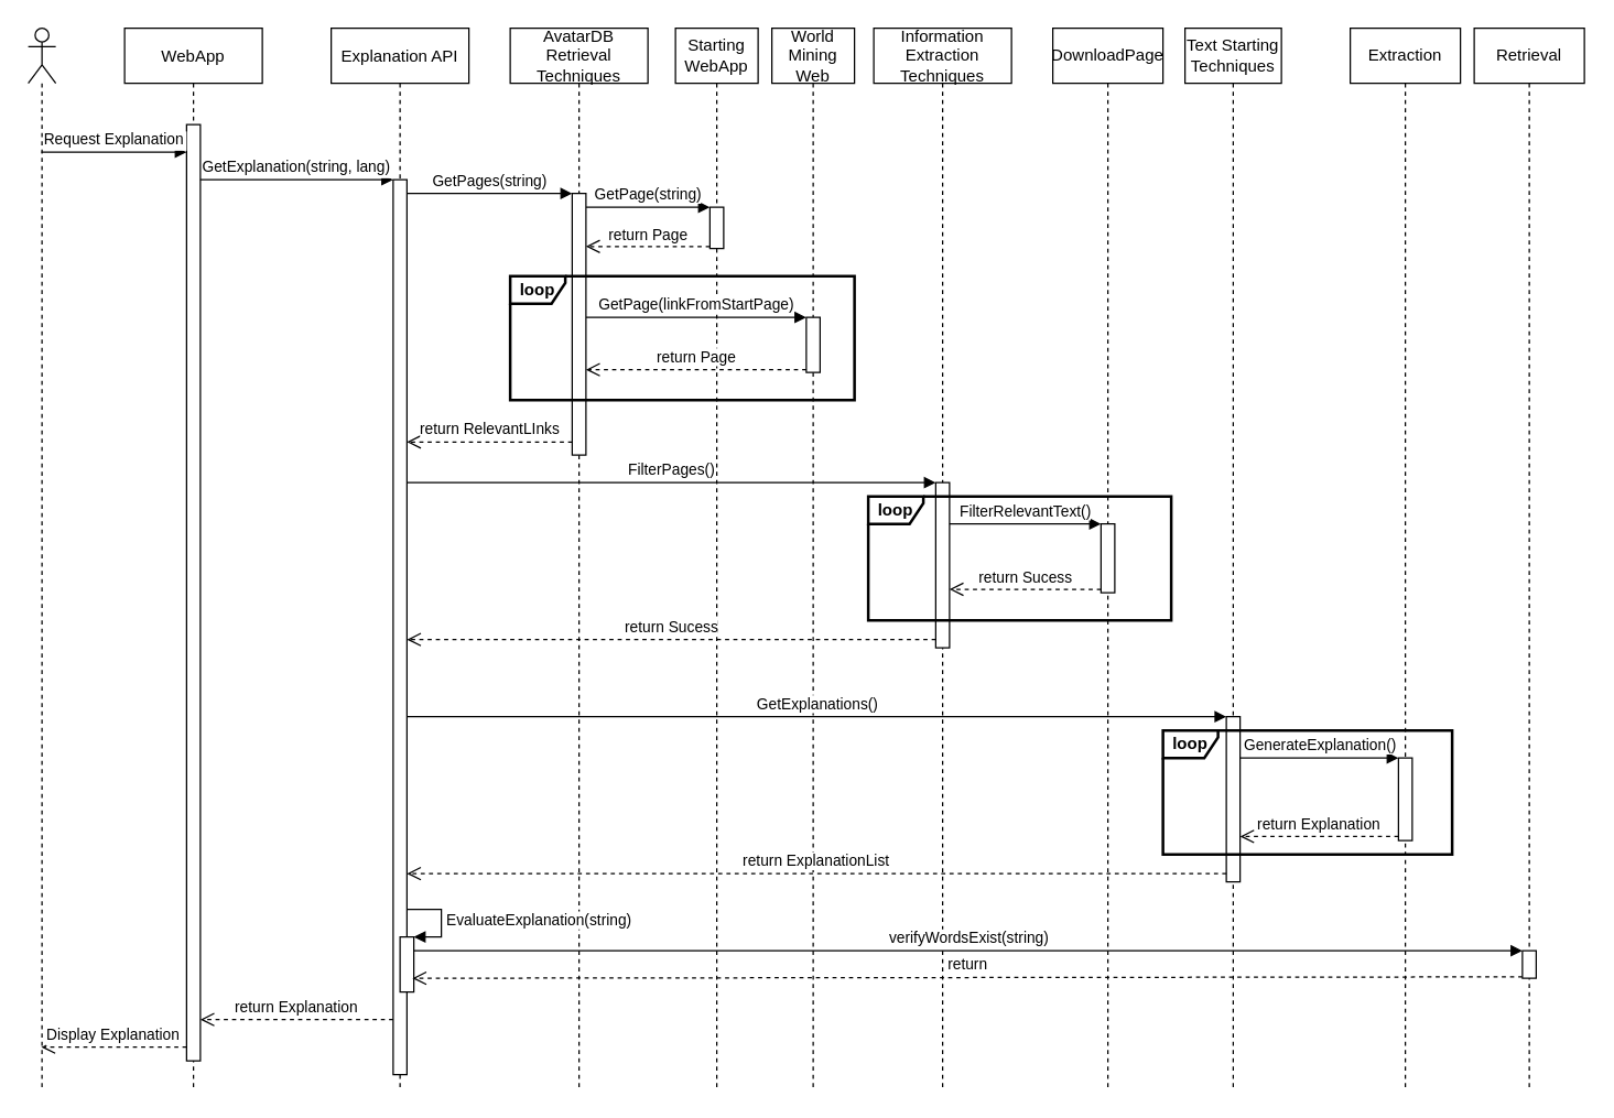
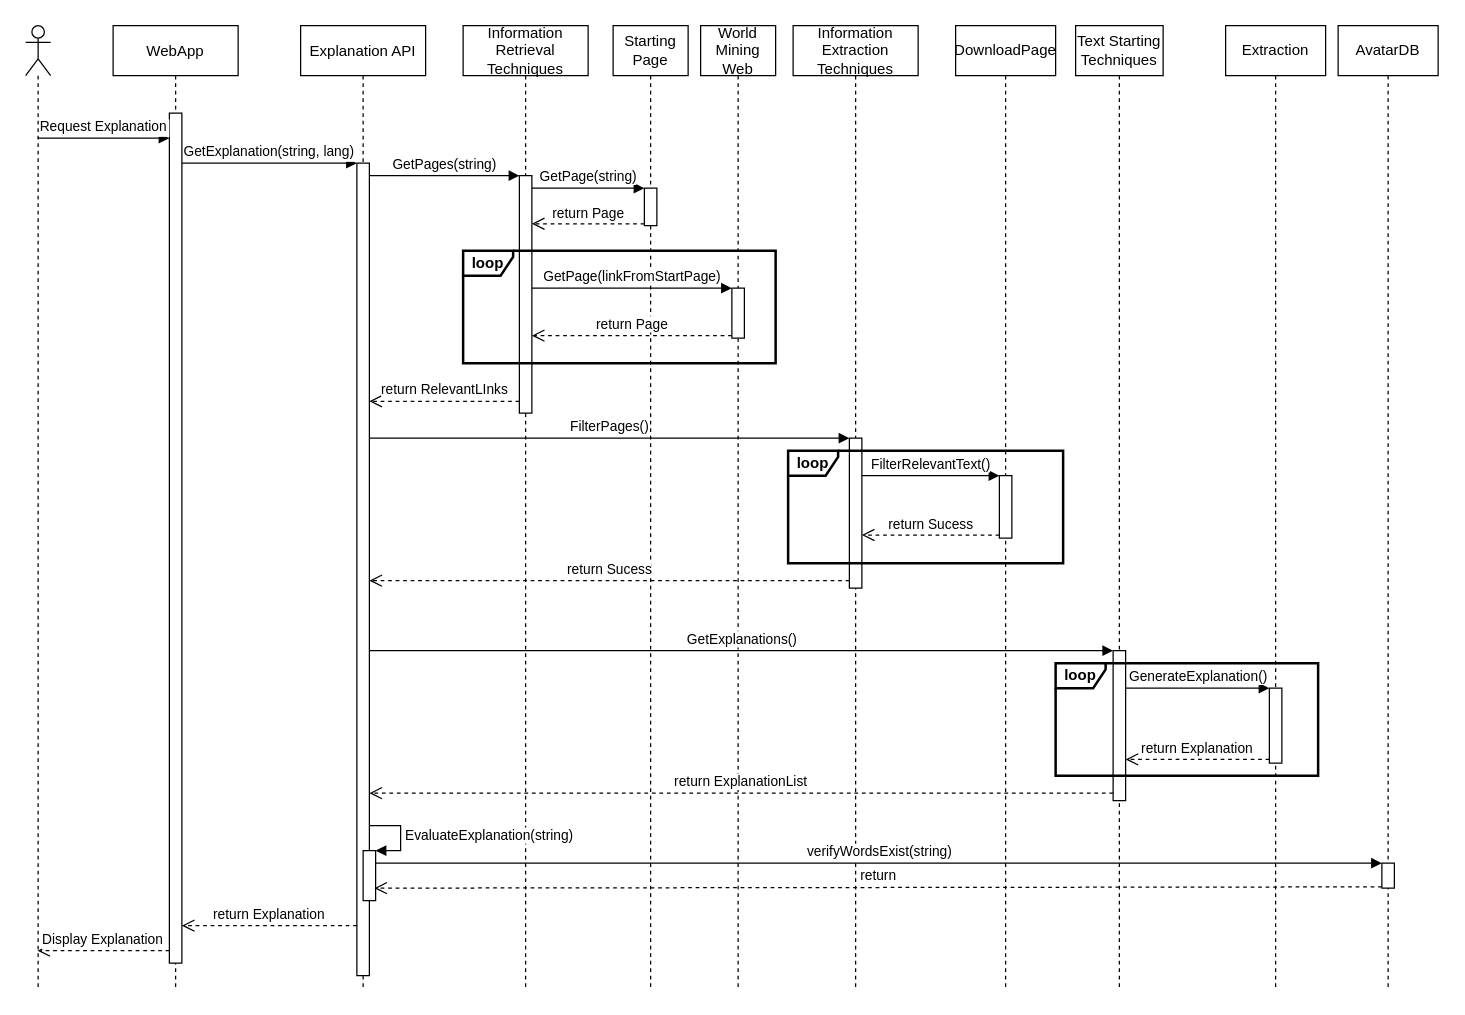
- <mxCell id="16" value="&lt;div&gt;AvatarDB Retrieval Techniques&lt;/div&gt;" style="shape=umlLifeline;perimeter=lifelinePerimeter;whiteSpace=wrap;html=1;container=1;collapsible=0;recursiveResize=0;outlineConnect=0;" parent="1" vertex="1"><mxGeometry x="370" y="20" width="100" height="770" as="geometry" /></mxCell>
+ <mxCell id="16" value="&lt;div&gt;Information Retrieval Techniques&lt;/div&gt;" style="shape=umlLifeline;perimeter=lifelinePerimeter;whiteSpace=wrap;html=1;container=1;collapsible=0;recursiveResize=0;outlineConnect=0;" parent="1" vertex="1"><mxGeometry x="370" y="20" width="100" height="770" as="geometry" /></mxCell>
- <mxCell id="9" value="&lt;div&gt;Starting&lt;/div&gt;&lt;div&gt;WebApp&lt;br&gt;&lt;/div&gt;" style="shape=umlLifeline;perimeter=lifelinePerimeter;whiteSpace=wrap;html=1;container=1;collapsible=0;recursiveResize=0;outlineConnect=0;" parent="1" vertex="1"><mxGeometry x="490" y="20" width="60" height="770" as="geometry" /></mxCell>
+ <mxCell id="9" value="&lt;div&gt;Starting&lt;/div&gt;&lt;div&gt;Page&lt;br&gt;&lt;/div&gt;" style="shape=umlLifeline;perimeter=lifelinePerimeter;whiteSpace=wrap;html=1;container=1;collapsible=0;recursiveResize=0;outlineConnect=0;" parent="1" vertex="1"><mxGeometry x="490" y="20" width="60" height="770" as="geometry" /></mxCell>
- <mxCell id="39" value="Retrieval" style="shape=umlLifeline;perimeter=lifelinePerimeter;whiteSpace=wrap;html=1;container=1;collapsible=0;recursiveResize=0;outlineConnect=0;" parent="1" vertex="1"><mxGeometry x="1070" y="20" width="80" height="770" as="geometry" /></mxCell>
+ <mxCell id="39" value="AvatarDB" style="shape=umlLifeline;perimeter=lifelinePerimeter;whiteSpace=wrap;html=1;container=1;collapsible=0;recursiveResize=0;outlineConnect=0;" parent="1" vertex="1"><mxGeometry x="1070" y="20" width="80" height="770" as="geometry" /></mxCell>
